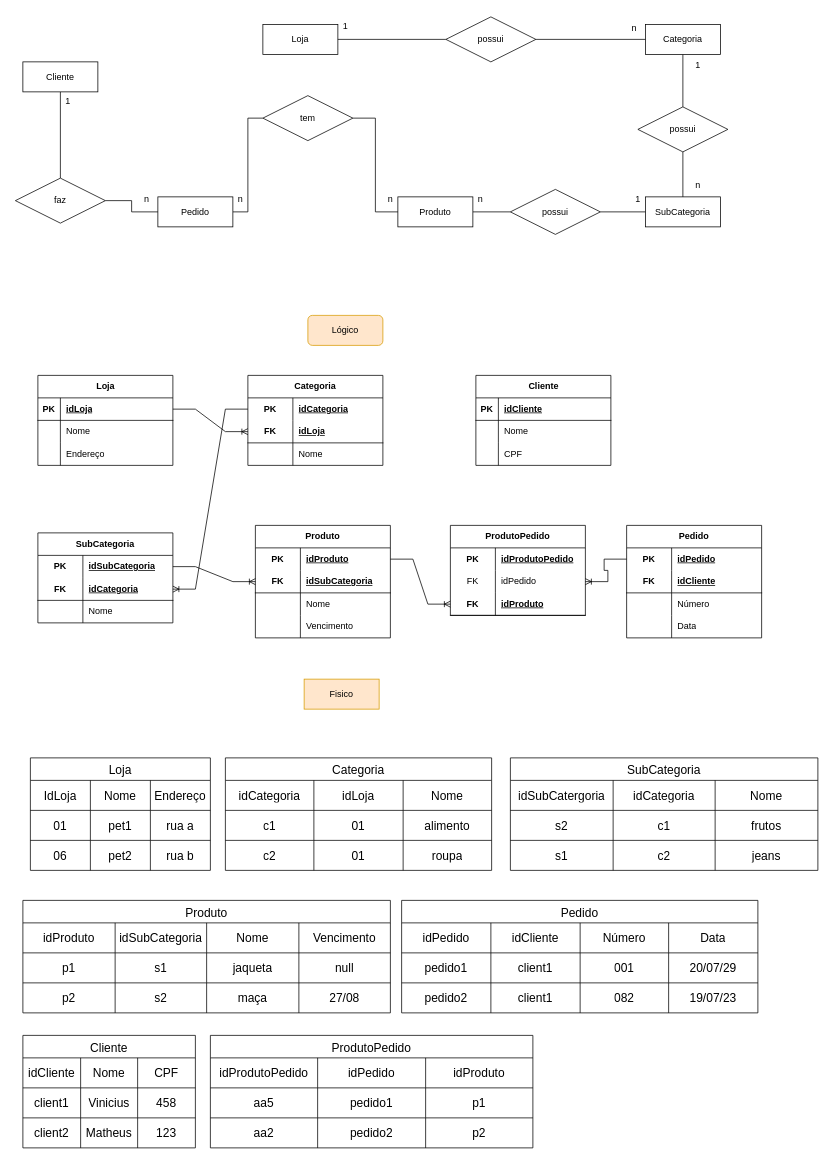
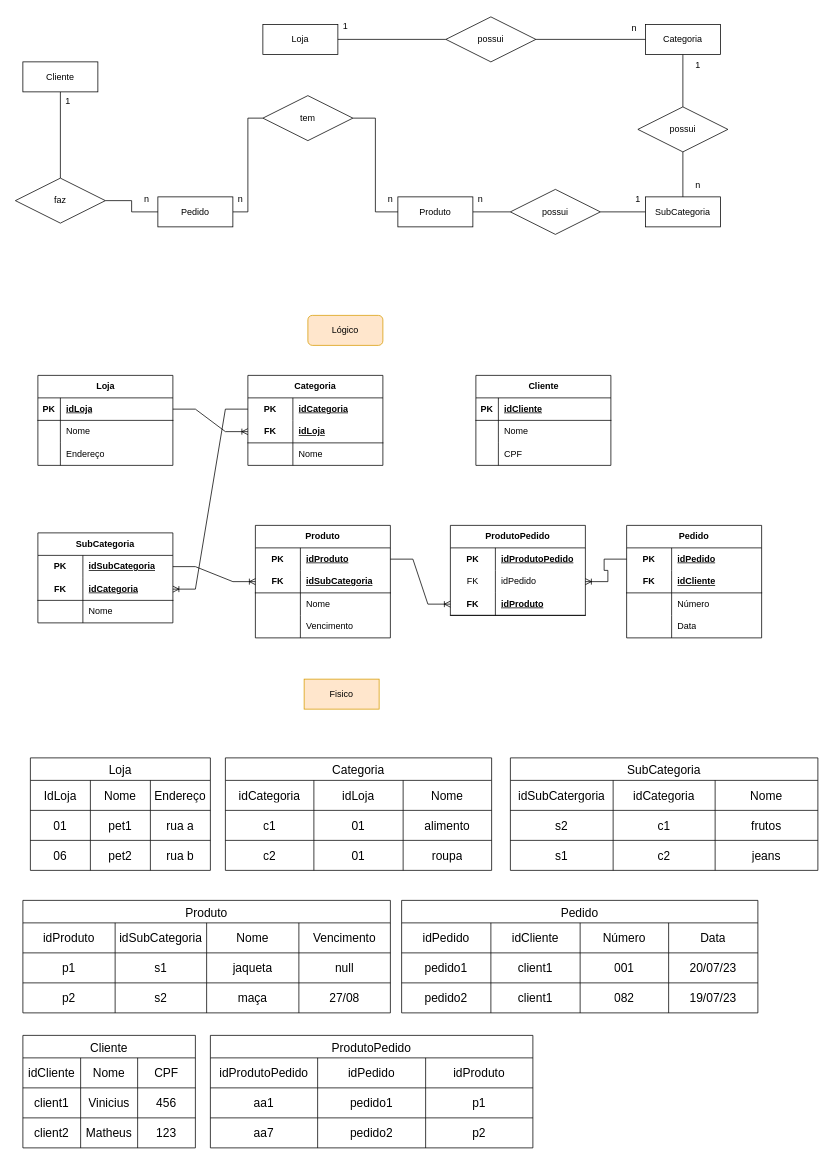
- <mxCell id="181" value="20/07/29" style="shape=partialRectangle;html=1;whiteSpace=wrap;connectable=0;strokeColor=inherit;overflow=hidden;fillColor=none;top=0;left=0;bottom=0;right=0;pointerEvents=1;fontSize=16;" vertex="1" parent="177"><mxGeometry x="356" width="119" height="40" as="geometry"><mxRectangle width="119" height="40" as="alternateBounds" /></mxGeometry></mxCell>
+ <mxCell id="181" value="20/07/23" style="shape=partialRectangle;html=1;whiteSpace=wrap;connectable=0;strokeColor=inherit;overflow=hidden;fillColor=none;top=0;left=0;bottom=0;right=0;pointerEvents=1;fontSize=16;" vertex="1" parent="177"><mxGeometry x="356" width="119" height="40" as="geometry"><mxRectangle width="119" height="40" as="alternateBounds" /></mxGeometry></mxCell>
- <mxCell id="195" value="458" style="shape=partialRectangle;html=1;whiteSpace=wrap;connectable=0;strokeColor=inherit;overflow=hidden;fillColor=none;top=0;left=0;bottom=0;right=0;pointerEvents=1;fontSize=16;" vertex="1" parent="192"><mxGeometry x="153" width="77" height="40" as="geometry"><mxRectangle width="77" height="40" as="alternateBounds" /></mxGeometry></mxCell>
+ <mxCell id="195" value="456" style="shape=partialRectangle;html=1;whiteSpace=wrap;connectable=0;strokeColor=inherit;overflow=hidden;fillColor=none;top=0;left=0;bottom=0;right=0;pointerEvents=1;fontSize=16;" vertex="1" parent="192"><mxGeometry x="153" width="77" height="40" as="geometry"><mxRectangle width="77" height="40" as="alternateBounds" /></mxGeometry></mxCell>
- <mxCell id="206" value="aa5" style="shape=partialRectangle;html=1;whiteSpace=wrap;connectable=0;strokeColor=inherit;overflow=hidden;fillColor=none;top=0;left=0;bottom=0;right=0;pointerEvents=1;fontSize=16;" vertex="1" parent="205"><mxGeometry width="143" height="40" as="geometry"><mxRectangle width="143" height="40" as="alternateBounds" /></mxGeometry></mxCell>
+ <mxCell id="206" value="aa1" style="shape=partialRectangle;html=1;whiteSpace=wrap;connectable=0;strokeColor=inherit;overflow=hidden;fillColor=none;top=0;left=0;bottom=0;right=0;pointerEvents=1;fontSize=16;" vertex="1" parent="205"><mxGeometry width="143" height="40" as="geometry"><mxRectangle width="143" height="40" as="alternateBounds" /></mxGeometry></mxCell>
- <mxCell id="210" value="aa2" style="shape=partialRectangle;html=1;whiteSpace=wrap;connectable=0;strokeColor=inherit;overflow=hidden;fillColor=none;top=0;left=0;bottom=0;right=0;pointerEvents=1;fontSize=16;" vertex="1" parent="209"><mxGeometry width="143" height="40" as="geometry"><mxRectangle width="143" height="40" as="alternateBounds" /></mxGeometry></mxCell>
+ <mxCell id="210" value="aa7" style="shape=partialRectangle;html=1;whiteSpace=wrap;connectable=0;strokeColor=inherit;overflow=hidden;fillColor=none;top=0;left=0;bottom=0;right=0;pointerEvents=1;fontSize=16;" vertex="1" parent="209"><mxGeometry width="143" height="40" as="geometry"><mxRectangle width="143" height="40" as="alternateBounds" /></mxGeometry></mxCell>
